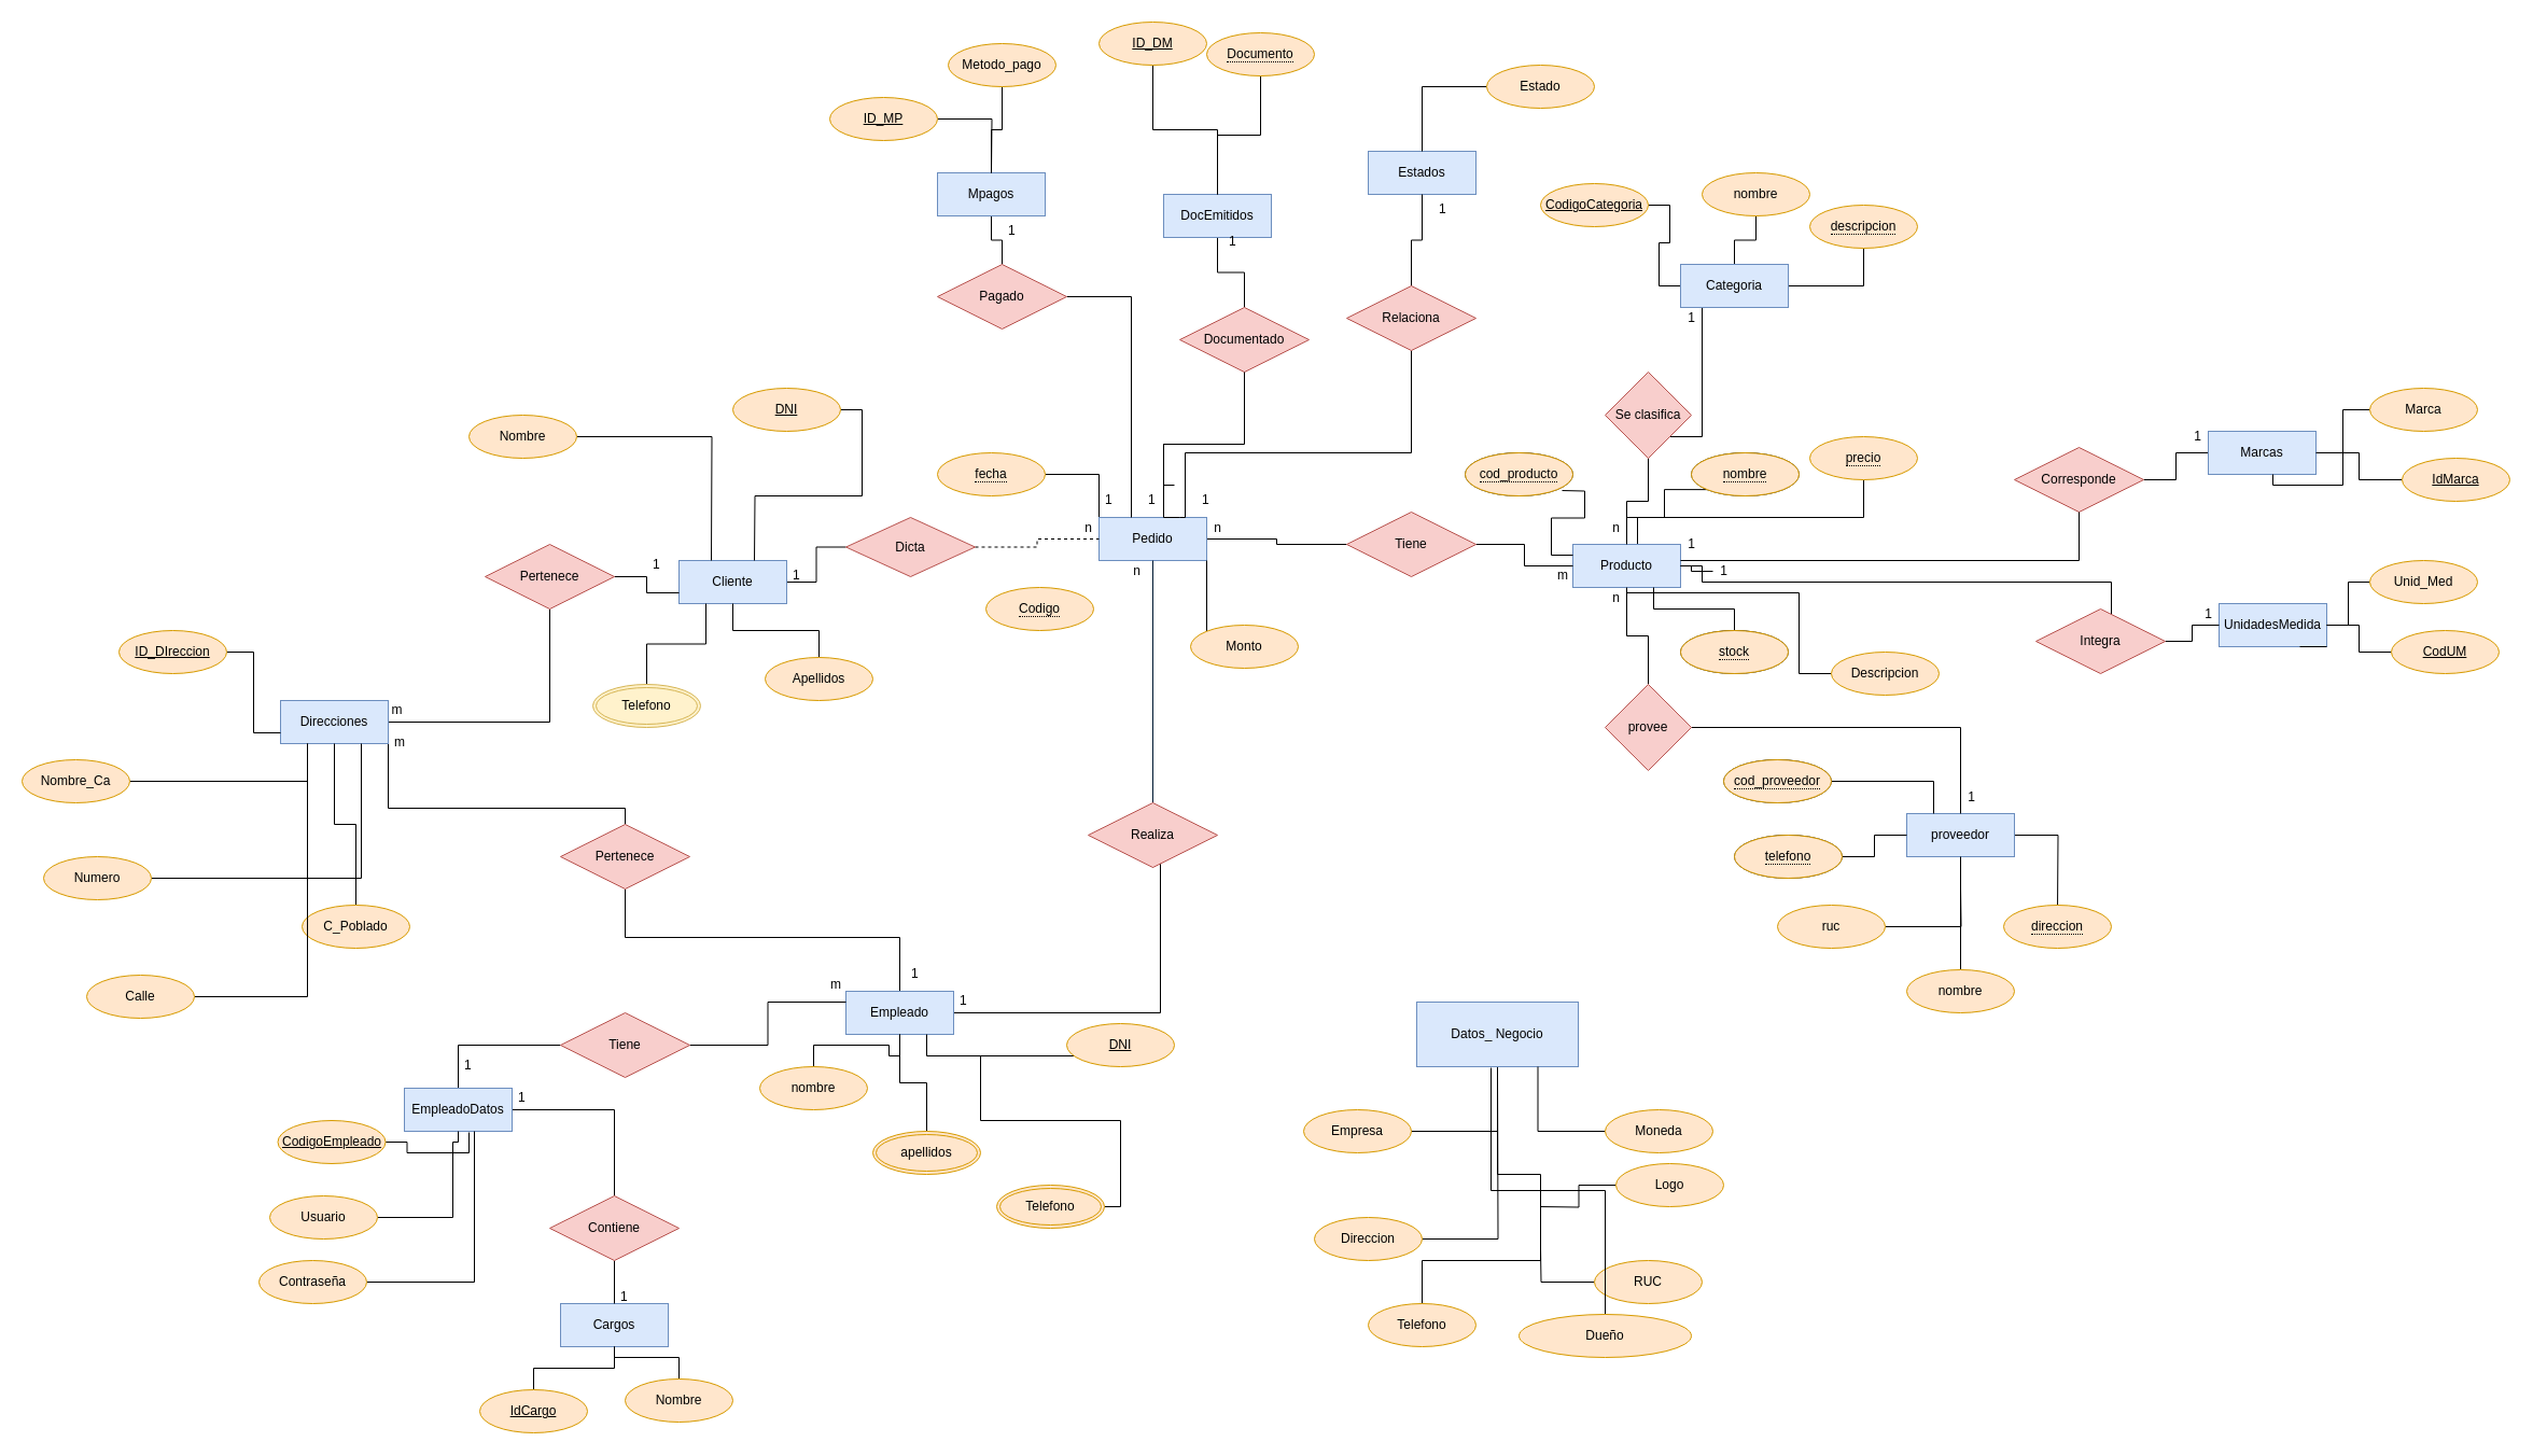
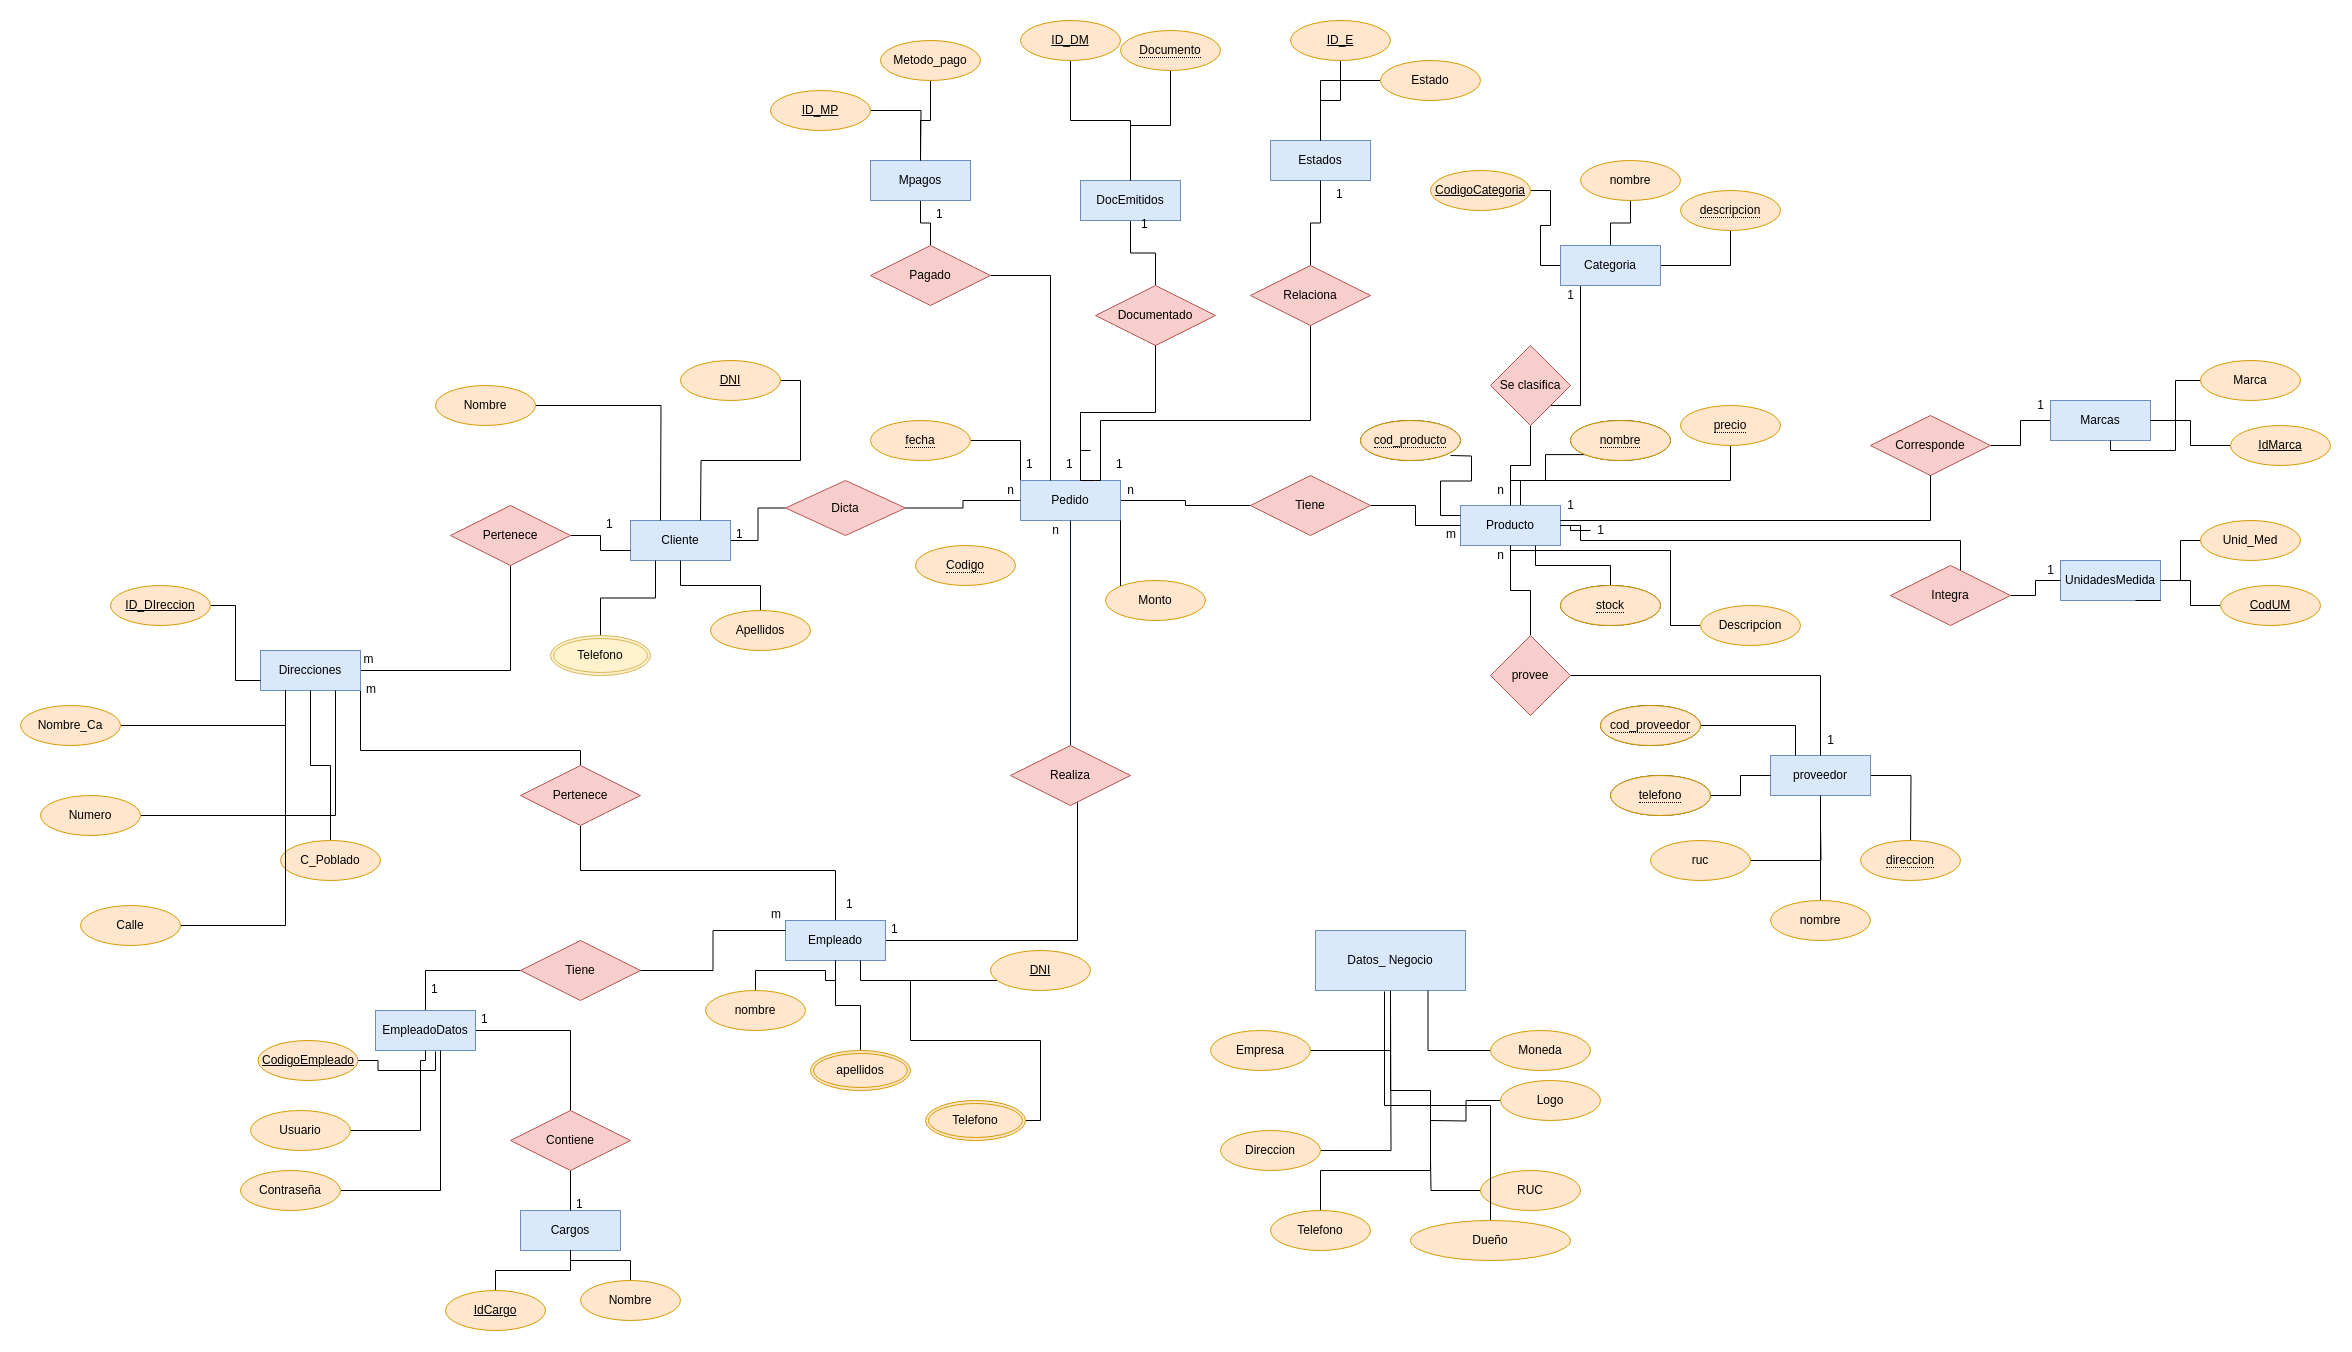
+ <mxCell id="175" value="ID_E" style="ellipse;whiteSpace=wrap;html=1;align=center;fontStyle=4;fillColor=#ffe6cc;strokeColor=#d79b00;" vertex="1" parent="1"><mxGeometry x="1290" y="20" width="100" height="40" as="geometry" /></mxCell>
+ <mxCell id="174" style="edgeStyle=orthogonalEdgeStyle;rounded=0;orthogonalLoop=1;jettySize=auto;html=1;endArrow=none;endFill=0;" edge="1" parent="1" source="175" target="169"><mxGeometry relative="1" as="geometry" /></mxCell>
- <mxCell id="50" style="edgeStyle=orthogonalEdgeStyle;rounded=0;orthogonalLoop=1;jettySize=auto;html=1;endArrow=none;endFill=0;dashed=1;" parent="1" source="51" target="49" edge="1"><mxGeometry relative="1" as="geometry" /></mxCell>
+ <mxCell id="50" style="edgeStyle=orthogonalEdgeStyle;rounded=0;orthogonalLoop=1;jettySize=auto;html=1;endArrow=none;endFill=0;" parent="1" source="51" target="49" edge="1"><mxGeometry relative="1" as="geometry" /></mxCell>
